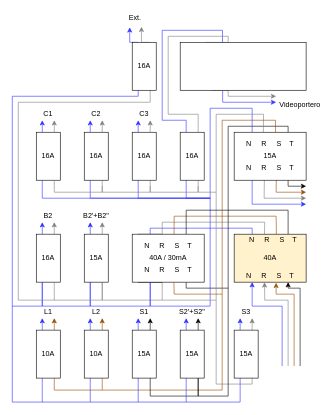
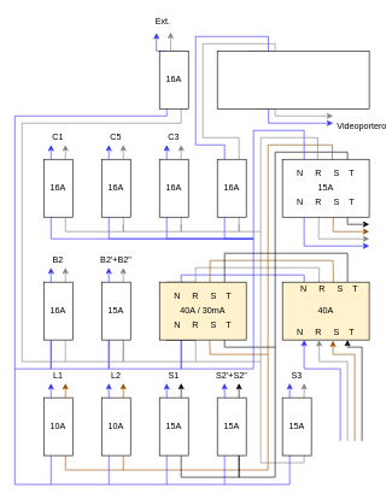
- <mxCell id="101" value="C2" style="text;html=1;strokeColor=none;fillColor=none;align=center;verticalAlign=middle;whiteSpace=wrap;rounded=0;" vertex="1" parent="1"><mxGeometry x="140" y="180" width="40" height="20" as="geometry" /></mxCell>
+ <mxCell id="101" value="C5" style="text;html=1;strokeColor=none;fillColor=none;align=center;verticalAlign=middle;whiteSpace=wrap;rounded=0;" vertex="1" parent="1"><mxGeometry x="140" y="180" width="40" height="20" as="geometry" /></mxCell>
- <mxCell id="36" value="40A / 30mA" style="whiteSpace=wrap;html=1;" parent="1" vertex="1"><mxGeometry x="220" y="390" width="120" height="80" as="geometry" /></mxCell>
+ <mxCell id="36" value="40A / 30mA" style="whiteSpace=wrap;html=1;fillColor=#fff2cc;" parent="1" vertex="1"><mxGeometry x="220" y="390" width="120" height="80" as="geometry" /></mxCell>
